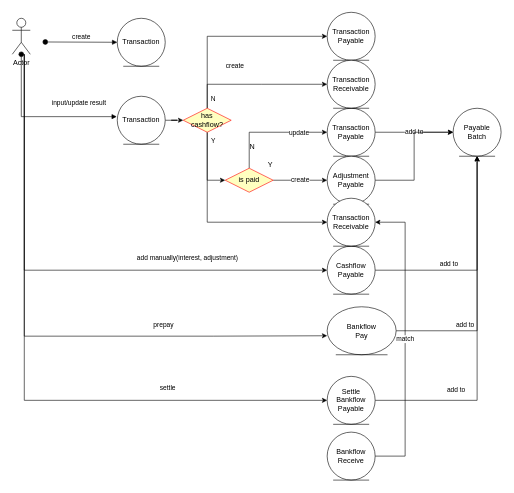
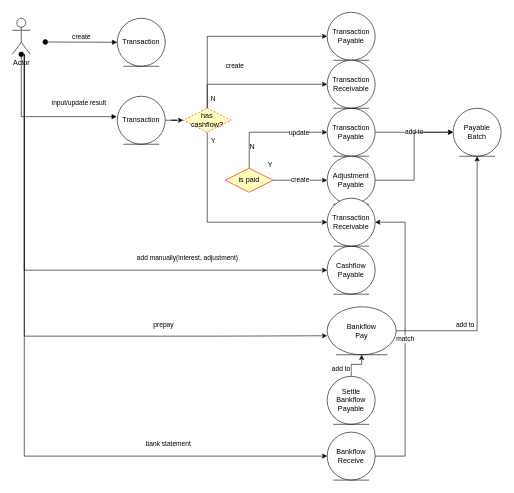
- <mxCell id="31" value="has&lt;br&gt;cashflow?" style="rhombus;whiteSpace=wrap;html=1;fontColor=#000000;fillColor=#ffffc0;strokeColor=#ff0000;" parent="1" vertex="1"><mxGeometry x="305" y="180" width="80" height="40" as="geometry" /></mxCell>
+ <mxCell id="31" value="has&lt;br&gt;cashflow?" style="rhombus;whiteSpace=wrap;html=1;fontColor=#000000;fillColor=#ffffc0;strokeColor=#ff0000;dashed=1;" parent="1" vertex="1"><mxGeometry x="305" y="180" width="80" height="40" as="geometry" /></mxCell>
- <mxCell id="30" style="edgeStyle=orthogonalEdgeStyle;rounded=0;orthogonalLoop=1;jettySize=auto;html=1;entryX=0;entryY=0.5;entryDx=0;entryDy=0;" parent="1" source="31" target="26" edge="1"><mxGeometry relative="1" as="geometry" /></mxCell>
- <mxCell id="14" value="add to" style="edgeStyle=orthogonalEdgeStyle;rounded=0;orthogonalLoop=1;jettySize=auto;html=1;" parent="1" source="15" target="16" edge="1"><mxGeometry x="-0.316" y="10" relative="1" as="geometry"><mxPoint as="offset" /></mxGeometry></mxCell>
- <mxCell id="3" value="settle" style="edgeStyle=orthogonalEdgeStyle;rounded=0;orthogonalLoop=1;jettySize=auto;html=1;entryX=0;entryY=0.5;entryDx=0;entryDy=0;" parent="1" source="6" target="20" edge="1"><mxGeometry x="0.509" y="20" relative="1" as="geometry"><Array as="points"><mxPoint x="40" y="667" /></Array><mxPoint as="offset" /></mxGeometry></mxCell>
- <mxCell id="19" value="add to" style="edgeStyle=orthogonalEdgeStyle;rounded=0;orthogonalLoop=1;jettySize=auto;html=1;entryX=0.5;entryY=1;entryDx=0;entryDy=0;" parent="1" source="20" target="16" edge="1"><mxGeometry x="-0.531" y="17" relative="1" as="geometry"><mxPoint as="offset" /></mxGeometry></mxCell>
+ <mxCell id="19" value="add to" style="edgeStyle=orthogonalEdgeStyle;rounded=0;orthogonalLoop=1;jettySize=auto;html=1;" parent="1" source="20" target="18" edge="1"><mxGeometry x="-0.531" y="17" relative="1" as="geometry"><mxPoint as="offset" /></mxGeometry></mxCell>
+ <mxCell id="5" value="bank statement" style="edgeStyle=orthogonalEdgeStyle;rounded=0;orthogonalLoop=1;jettySize=auto;html=1;entryX=0;entryY=0.5;entryDx=0;entryDy=0;" parent="1" source="6" target="22" edge="1"><mxGeometry x="0.549" y="20" relative="1" as="geometry"><Array as="points"><mxPoint x="40" y="760" /></Array><mxPoint as="offset" /></mxGeometry></mxCell>
